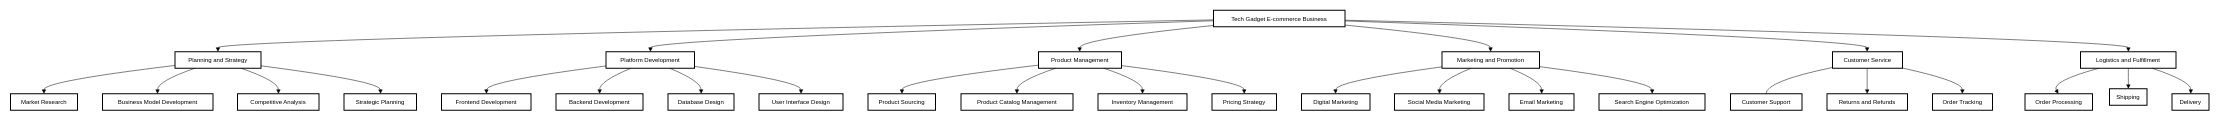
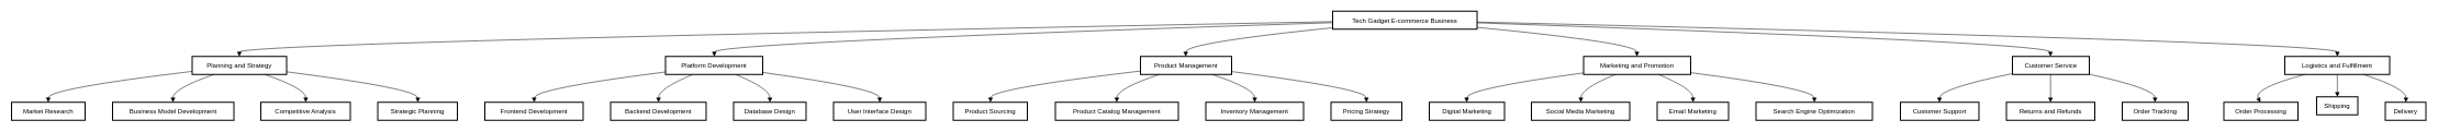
- <mxCell id="52" value="" style="curved=1;startArrow=none;endArrow=none;exitX=-0.003;exitY=0.955;entryX=0.498;entryY=-0.006;rounded=0;" edge="1" parent="1" source="23" target="24"><mxGeometry relative="1" as="geometry"><Array as="points"><mxPoint x="3531" y="162" /></Array></mxGeometry></mxCell>
+ <mxCell id="52" value="" style="curved=1;startArrow=none;endArrow=block;exitX=-0.003;exitY=0.955;entryX=0.498;entryY=-0.006;rounded=0;" edge="1" parent="1" source="23" target="24"><mxGeometry relative="1" as="geometry"><Array as="points"><mxPoint x="3531" y="162" /></Array></mxGeometry></mxCell>
